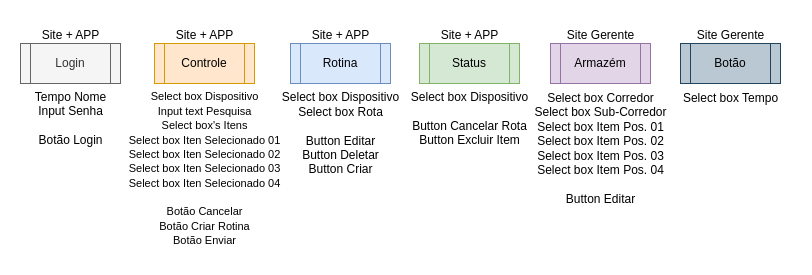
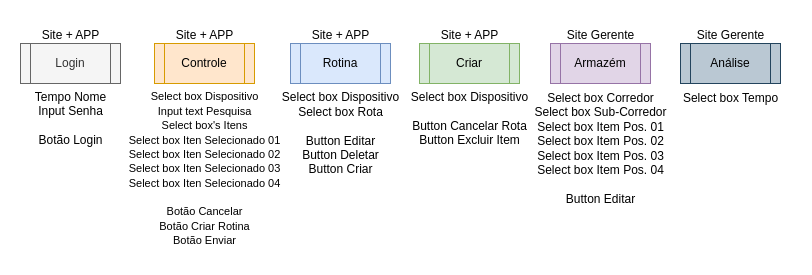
- <mxCell id="6" value="Status" style="shape=process;whiteSpace=wrap;html=1;backgroundOutline=1;fillColor=#d5e8d4;strokeColor=#82b366;" parent="1" vertex="1"><mxGeometry x="419" y="43" width="100" height="40" as="geometry" /></mxCell>
+ <mxCell id="6" value="Criar" style="shape=process;whiteSpace=wrap;html=1;backgroundOutline=1;fillColor=#d5e8d4;strokeColor=#82b366;" parent="1" vertex="1"><mxGeometry x="419" y="43" width="100" height="40" as="geometry" /></mxCell>
- <mxCell id="4" value="Botão" style="shape=process;whiteSpace=wrap;html=1;backgroundOutline=1;fillColor=#bac8d3;strokeColor=#23445d;" parent="1" vertex="1"><mxGeometry x="680" y="43" width="100" height="40" as="geometry" /></mxCell>
+ <mxCell id="4" value="Análise" style="shape=process;whiteSpace=wrap;html=1;backgroundOutline=1;fillColor=#bac8d3;strokeColor=#23445d;" parent="1" vertex="1"><mxGeometry x="680" y="43" width="100" height="40" as="geometry" /></mxCell>
